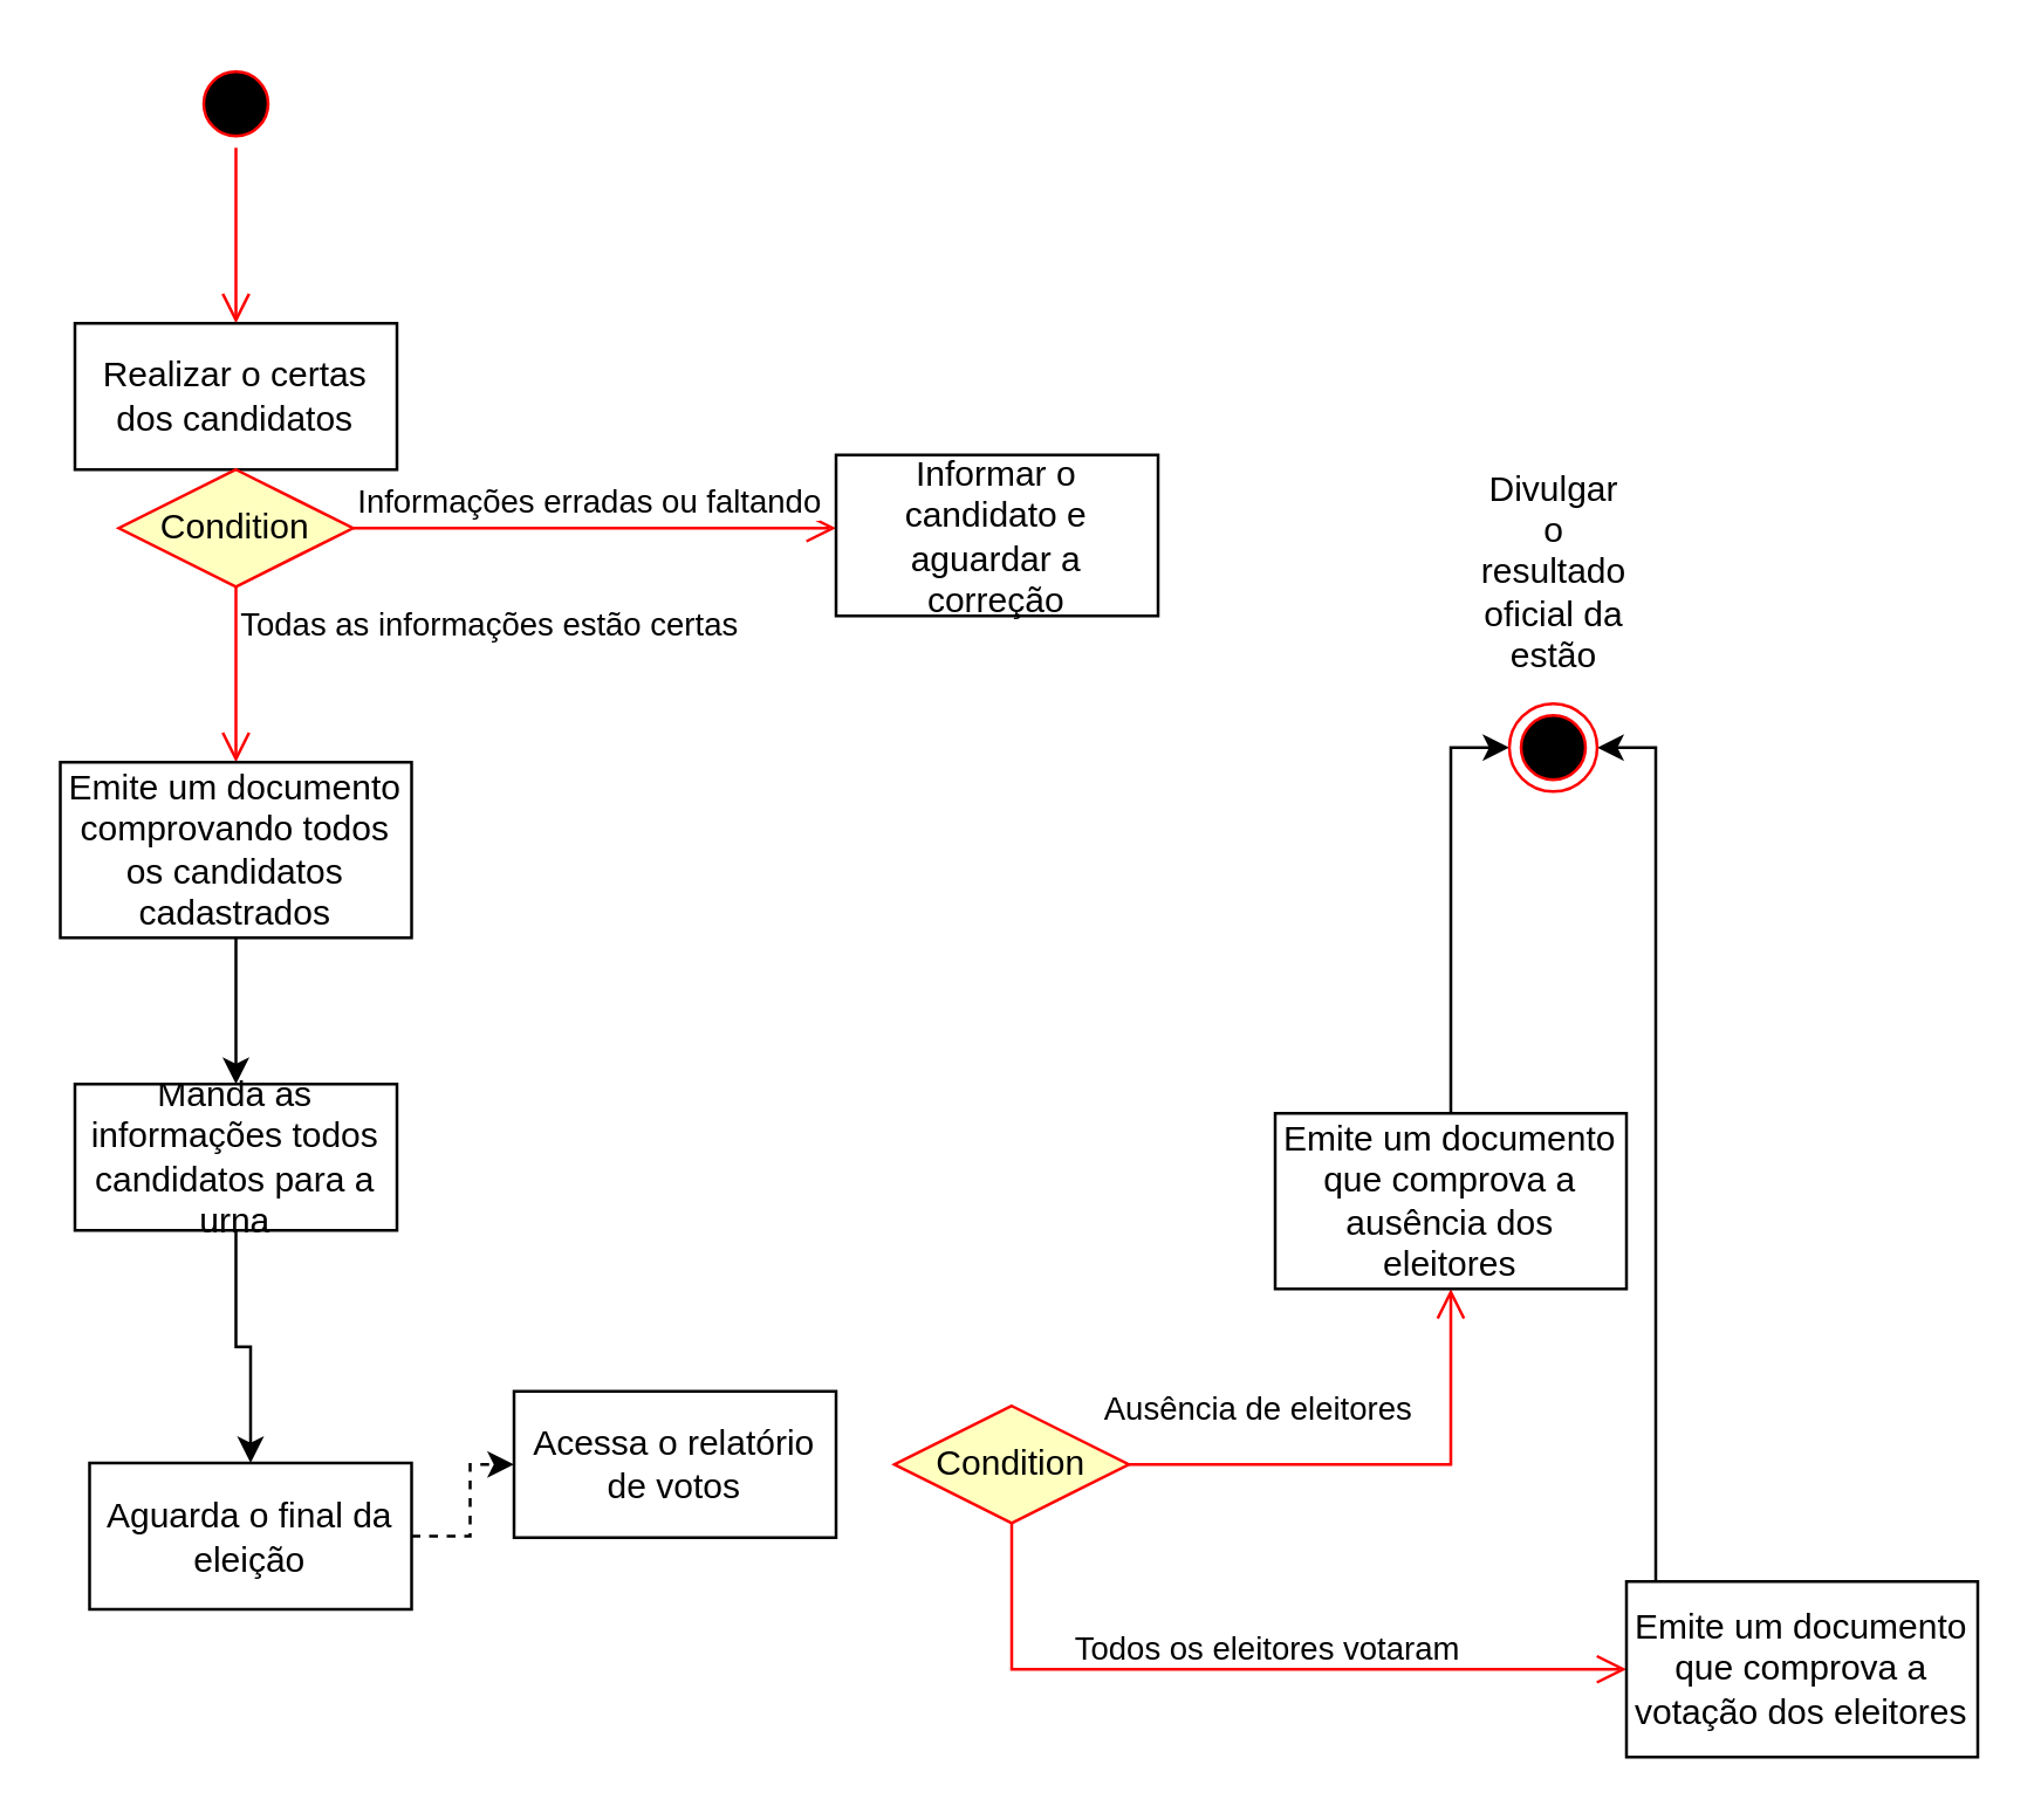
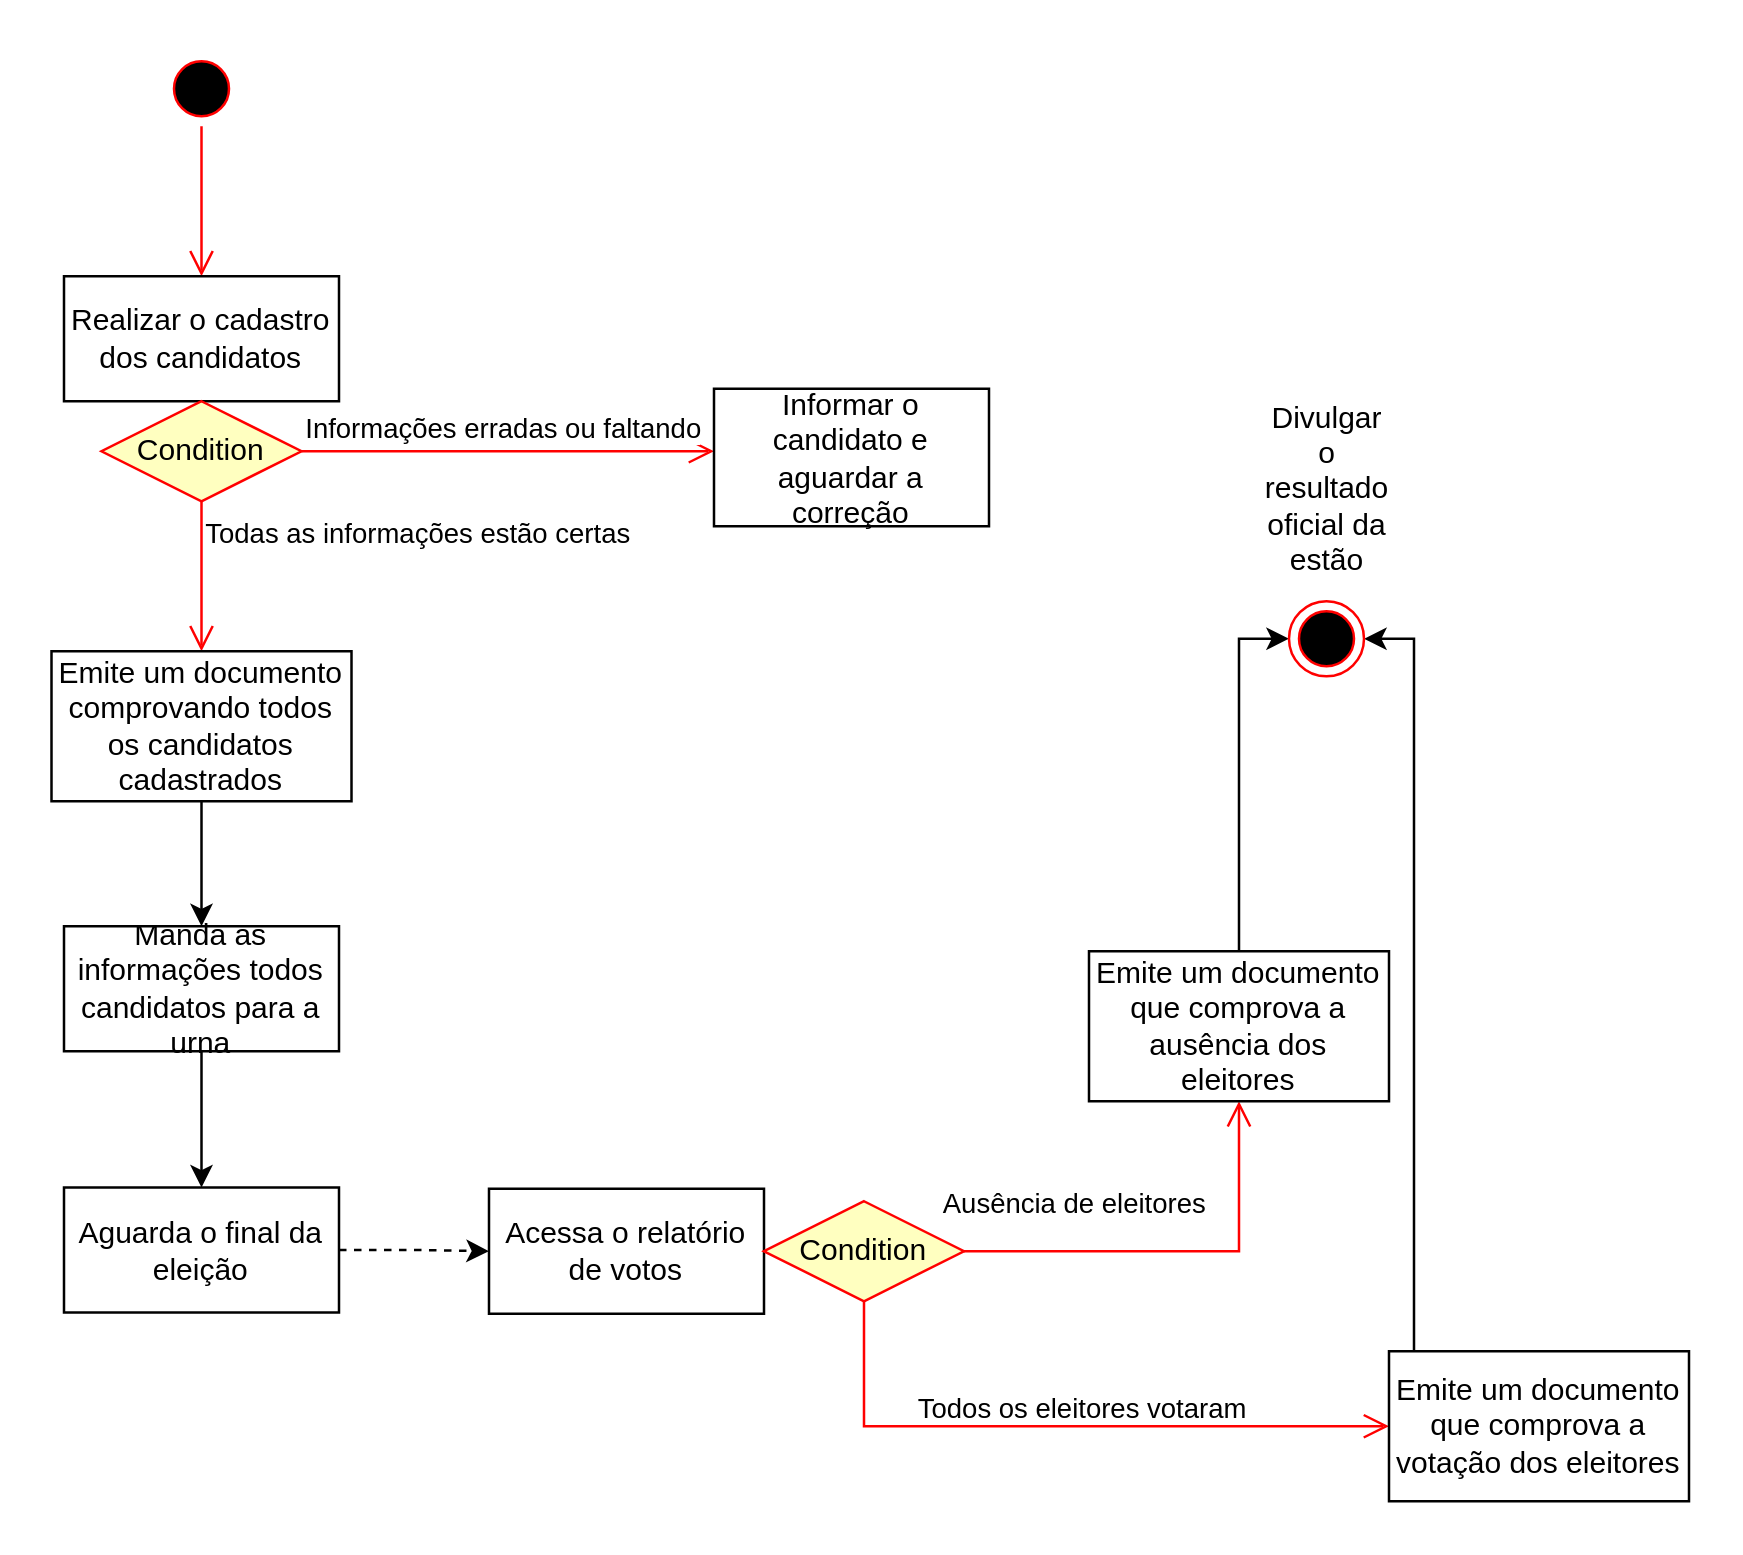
- <mxCell id="4" value="Realizar o certas dos candidatos" style="html=1;whiteSpace=wrap;" parent="1" vertex="1"><mxGeometry x="25" y="110" width="110" height="50" as="geometry" /></mxCell>
+ <mxCell id="4" value="Realizar o cadastro dos candidatos" style="html=1;whiteSpace=wrap;" parent="1" vertex="1"><mxGeometry x="25" y="110" width="110" height="50" as="geometry" /></mxCell>
- <mxCell id="7" value="Acessa o relatório de votos" style="html=1;whiteSpace=wrap;" parent="1" vertex="1"><mxGeometry x="175" y="475" width="110" height="50" as="geometry" /></mxCell>
+ <mxCell id="7" value="Acessa o relatório de votos" style="html=1;whiteSpace=wrap;" parent="1" vertex="1"><mxGeometry x="195" y="475" width="110" height="50" as="geometry" /></mxCell>
- <mxCell id="15" value="Aguarda o final da eleição" style="html=1;whiteSpace=wrap;" parent="1" vertex="1"><mxGeometry x="30" y="499.5" width="110" height="50" as="geometry" /></mxCell>
+ <mxCell id="15" value="Aguarda o final da eleição" style="html=1;whiteSpace=wrap;" parent="1" vertex="1"><mxGeometry x="25" y="474.5" width="110" height="50" as="geometry" /></mxCell>
